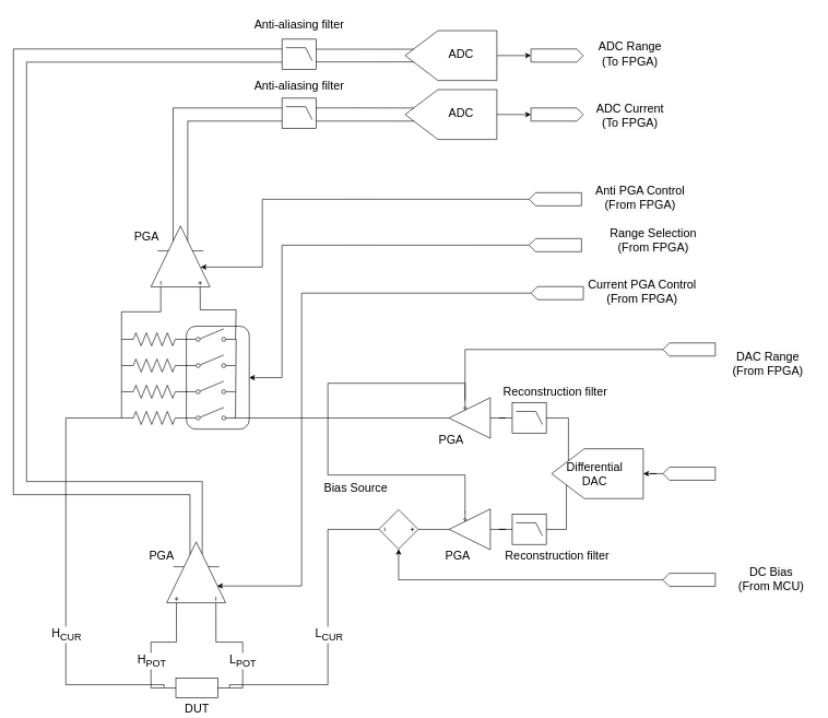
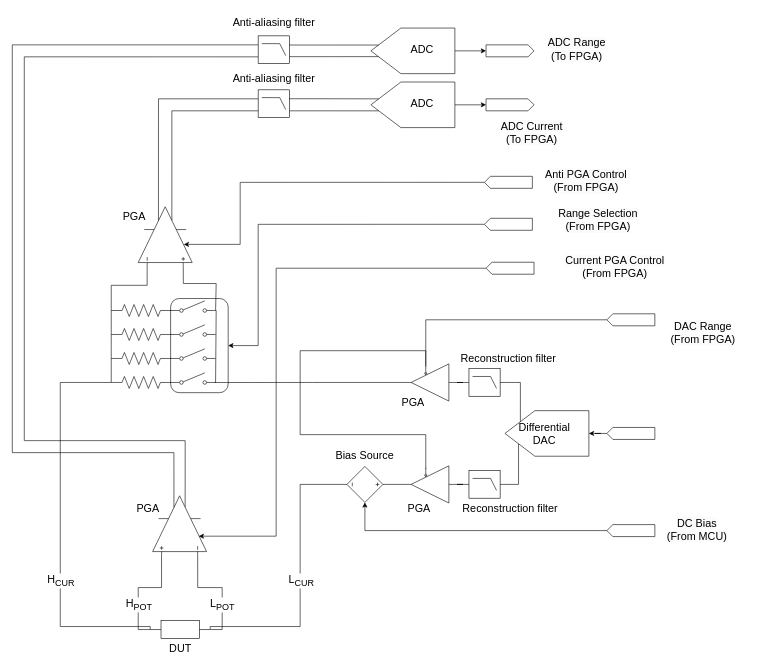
- <mxCell id="55" value="&lt;span style=&quot;color: rgb(0, 0, 0); font-family: Helvetica; font-size: 18px; font-style: normal; font-variant-ligatures: normal; font-variant-caps: normal; font-weight: 400; letter-spacing: normal; orphans: 2; text-indent: 0px; text-transform: none; widows: 2; word-spacing: 0px; -webkit-text-stroke-width: 0px; white-space: nowrap; background-color: rgb(251, 251, 251); text-decoration-thickness: initial; text-decoration-style: initial; text-decoration-color: initial; float: none; display: inline !important;&quot;&gt;ADC Current&lt;br&gt;(To FPGA)&lt;/span&gt;" style="text;whiteSpace=wrap;html=1;align=center;" parent="1" vertex="1"><mxGeometry x="900" y="148" width="123" height="56" as="geometry" /></mxCell>
+ <mxCell id="55" value="&lt;span style=&quot;color: rgb(0, 0, 0); font-family: Helvetica; font-size: 18px; font-style: normal; font-variant-ligatures: normal; font-variant-caps: normal; font-weight: 400; letter-spacing: normal; orphans: 2; text-indent: 0px; text-transform: none; widows: 2; word-spacing: 0px; -webkit-text-stroke-width: 0px; white-space: nowrap; background-color: rgb(251, 251, 251); text-decoration-thickness: initial; text-decoration-style: initial; text-decoration-color: initial; float: none; display: inline !important;&quot;&gt;ADC Current&lt;br&gt;(To FPGA)&lt;/span&gt;" style="text;whiteSpace=wrap;html=1;align=center;" parent="1" vertex="1"><mxGeometry x="825" y="193" width="123" height="56" as="geometry" /></mxCell>
- <mxCell id="85" value="&lt;span style=&quot;color: rgb(0, 0, 0); font-family: Helvetica; font-size: 18px; font-style: normal; font-variant-ligatures: normal; font-variant-caps: normal; font-weight: 400; letter-spacing: normal; orphans: 2; text-indent: 0px; text-transform: none; widows: 2; word-spacing: 0px; -webkit-text-stroke-width: 0px; white-space: nowrap; background-color: rgb(251, 251, 251); text-decoration-thickness: initial; text-decoration-style: initial; text-decoration-color: initial; float: none; display: inline !important;&quot;&gt;Current PGA Control&lt;br&gt;(From FPGA)&lt;/span&gt;" style="text;whiteSpace=wrap;html=1;align=center;" vertex="1" parent="1"><mxGeometry x="890" y="417.25" width="180" height="58.5" as="geometry" /></mxCell>
+ <mxCell id="85" value="&lt;span style=&quot;color: rgb(0, 0, 0); font-family: Helvetica; font-size: 18px; font-style: normal; font-variant-ligatures: normal; font-variant-caps: normal; font-weight: 400; letter-spacing: normal; orphans: 2; text-indent: 0px; text-transform: none; widows: 2; word-spacing: 0px; -webkit-text-stroke-width: 0px; white-space: nowrap; background-color: rgb(251, 251, 251); text-decoration-thickness: initial; text-decoration-style: initial; text-decoration-color: initial; float: none; display: inline !important;&quot;&gt;Current PGA Control&lt;br&gt;(From FPGA)&lt;/span&gt;" style="text;whiteSpace=wrap;html=1;align=center;" vertex="1" parent="1"><mxGeometry x="935" y="417.25" width="180" height="58.5" as="geometry" /></mxCell>
- <mxCell id="65" value="&lt;span style=&quot;font-size: 18px; text-wrap-mode: nowrap;&quot;&gt;Bias Source&lt;/span&gt;" style="text;whiteSpace=wrap;html=1;align=center;" parent="1" vertex="1"><mxGeometry x="473" y="727" width="140" height="34" as="geometry" /></mxCell>
+ <mxCell id="65" value="&lt;span style=&quot;font-size: 18px; text-wrap-mode: nowrap;&quot;&gt;Bias Source&lt;/span&gt;" style="text;whiteSpace=wrap;html=1;align=center;" parent="1" vertex="1"><mxGeometry x="538" y="742" width="140" height="34" as="geometry" /></mxCell>
- <mxCell id="63" value="&lt;span style=&quot;color: rgb(0, 0, 0); font-family: Helvetica; font-size: 18px; font-style: normal; font-variant-ligatures: normal; font-variant-caps: normal; font-weight: 400; letter-spacing: normal; orphans: 2; text-indent: 0px; text-transform: none; widows: 2; word-spacing: 0px; -webkit-text-stroke-width: 0px; white-space: nowrap; background-color: rgb(251, 251, 251); text-decoration-thickness: initial; text-decoration-style: initial; text-decoration-color: initial; float: none; display: inline !important;&quot;&gt;DC Bias&lt;br&gt;(From MCU)&lt;/span&gt;" style="text;whiteSpace=wrap;html=1;align=center;" parent="1" vertex="1"><mxGeometry x="1106.5" y="854.75" width="140" height="58.5" as="geometry" /></mxCell>
+ <mxCell id="63" value="&lt;span style=&quot;color: rgb(0, 0, 0); font-family: Helvetica; font-size: 18px; font-style: normal; font-variant-ligatures: normal; font-variant-caps: normal; font-weight: 400; letter-spacing: normal; orphans: 2; text-indent: 0px; text-transform: none; widows: 2; word-spacing: 0px; -webkit-text-stroke-width: 0px; white-space: nowrap; background-color: rgb(251, 251, 251); text-decoration-thickness: initial; text-decoration-style: initial; text-decoration-color: initial; float: none; display: inline !important;&quot;&gt;DC Bias&lt;br&gt;(From MCU)&lt;/span&gt;" style="text;whiteSpace=wrap;html=1;align=center;" parent="1" vertex="1"><mxGeometry x="1091.5" y="854.75" width="140" height="58.5" as="geometry" /></mxCell>
